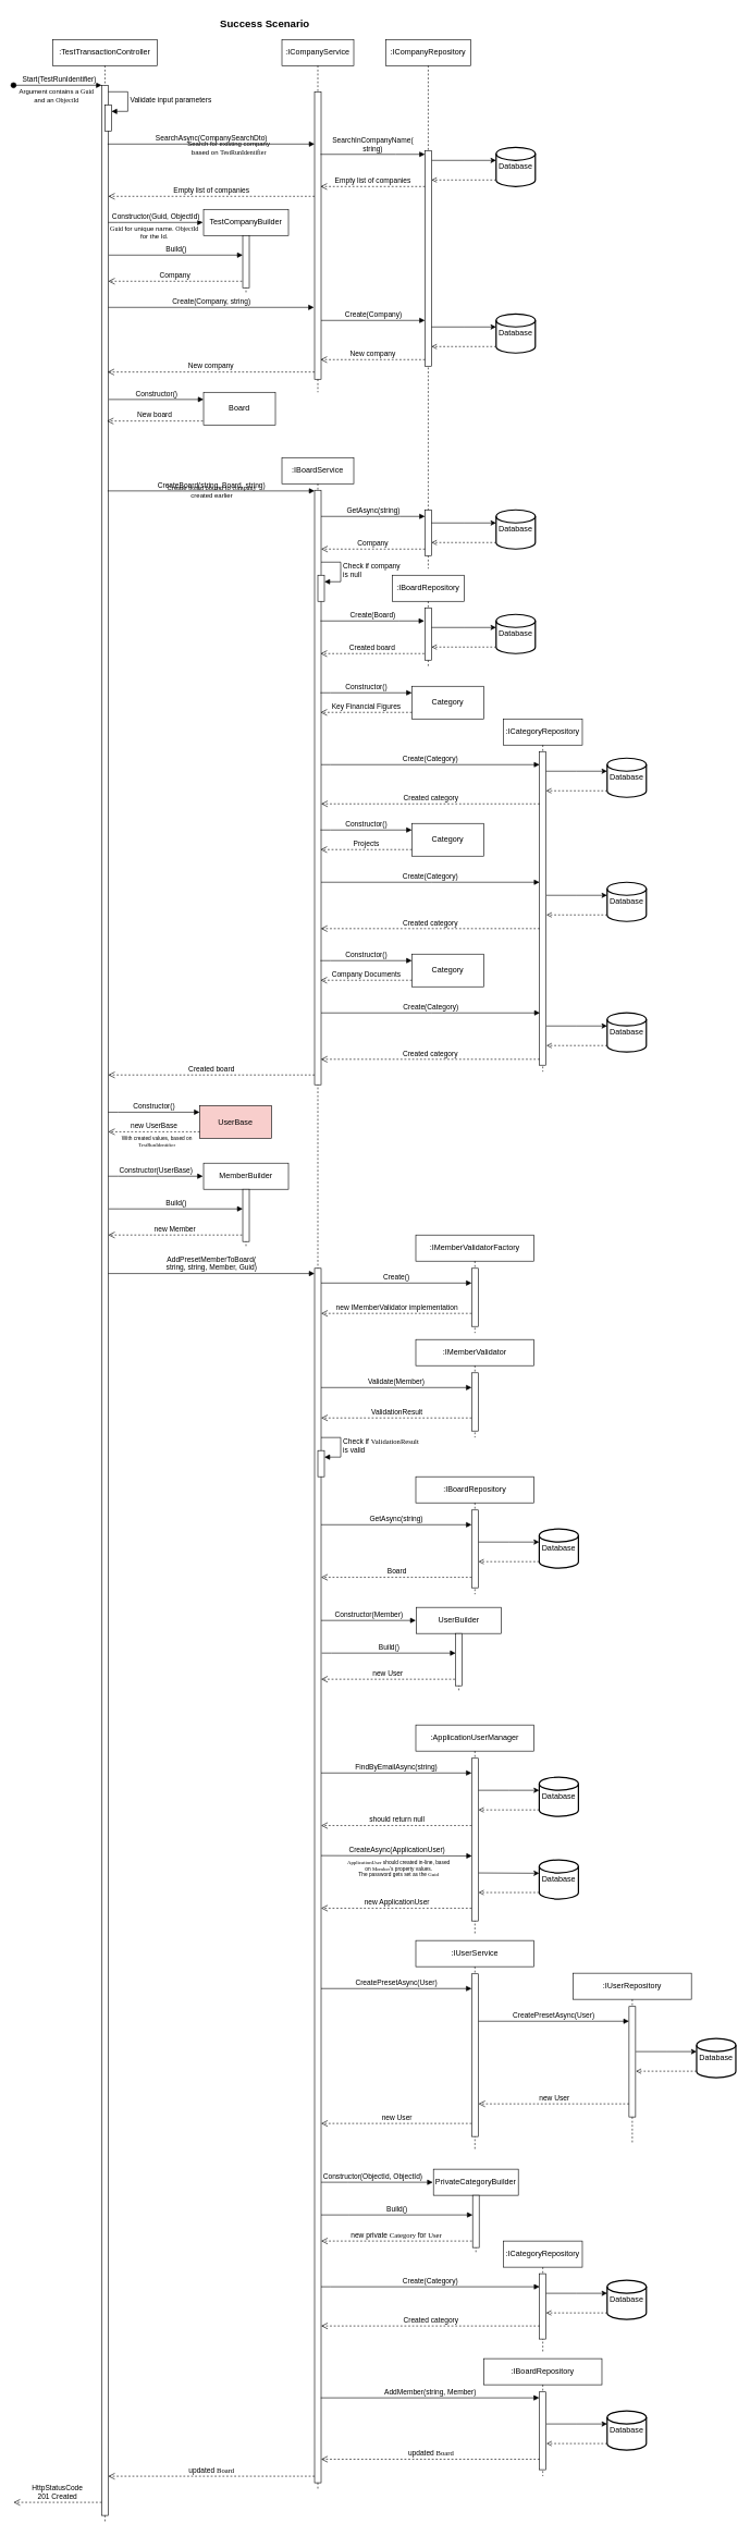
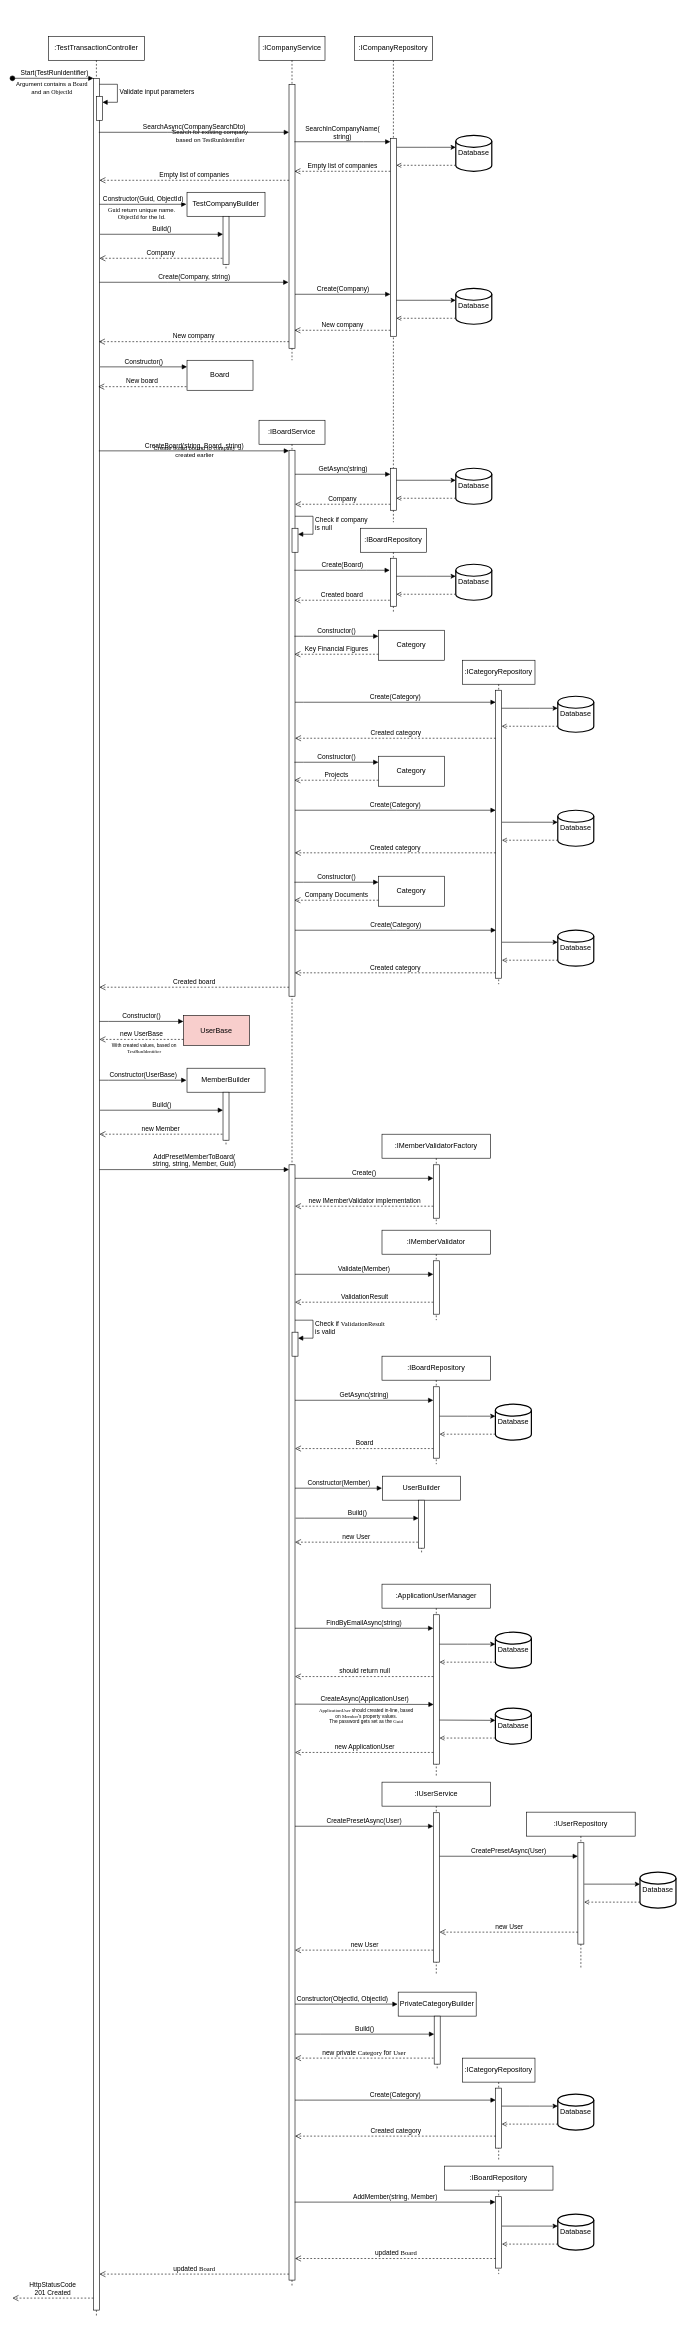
- <mxCell id="11" value="&lt;b style=&quot;font-size: 16px;&quot;&gt;Success Scenario&lt;/b&gt;" style="text;strokeColor=none;align=center;fillColor=none;html=1;verticalAlign=middle;whiteSpace=wrap;rounded=0;fontSize=16;" parent="1" vertex="1"><mxGeometry x="285" width="240" height="30" as="geometry" y="20" /></mxCell>
- <mxCell id="22" value="Argument contains a &lt;font style=&quot;font-size: 10px;&quot; face=&quot;Lucida Console&quot;&gt;Guid &lt;/font&gt;and an &lt;font style=&quot;font-size: 10px;&quot; face=&quot;Lucida Console&quot;&gt;ObjectId&lt;/font&gt;" style="text;strokeColor=none;align=center;fillColor=none;html=1;verticalAlign=middle;whiteSpace=wrap;rounded=0;fontSize=10;" vertex="1" parent="1"><mxGeometry x="21" y="131" width="130" height="30" as="geometry" /></mxCell>
+ <mxCell id="22" value="Argument contains a &lt;font style=&quot;font-size: 10px;&quot; face=&quot;Lucida Console&quot;&gt;Board &lt;/font&gt;and an &lt;font style=&quot;font-size: 10px;&quot; face=&quot;Lucida Console&quot;&gt;ObjectId&lt;/font&gt;" style="text;strokeColor=none;align=center;fillColor=none;html=1;verticalAlign=middle;whiteSpace=wrap;rounded=0;fontSize=10;" vertex="1" parent="1"><mxGeometry x="21" y="131" width="130" height="30" as="geometry" /></mxCell>
- <mxCell id="33" value="&lt;font face=&quot;Lucida Console&quot;&gt;Guid &lt;/font&gt;for unique name. &lt;font face=&quot;Lucida Console&quot;&gt;ObjectId &lt;/font&gt;for the Id." style="text;strokeColor=none;align=center;fillColor=none;html=1;verticalAlign=middle;whiteSpace=wrap;rounded=0;fontSize=10;" vertex="1" parent="1"><mxGeometry x="161" y="340" width="150" height="30" as="geometry" /></mxCell>
+ <mxCell id="33" value="&lt;font face=&quot;Lucida Console&quot;&gt;Guid &lt;/font&gt;return unique name. &lt;font face=&quot;Lucida Console&quot;&gt;ObjectId &lt;/font&gt;for the Id." style="text;strokeColor=none;align=center;fillColor=none;html=1;verticalAlign=middle;whiteSpace=wrap;rounded=0;fontSize=10;" vertex="1" parent="1"><mxGeometry x="161" y="340" width="150" height="30" as="geometry" /></mxCell>
